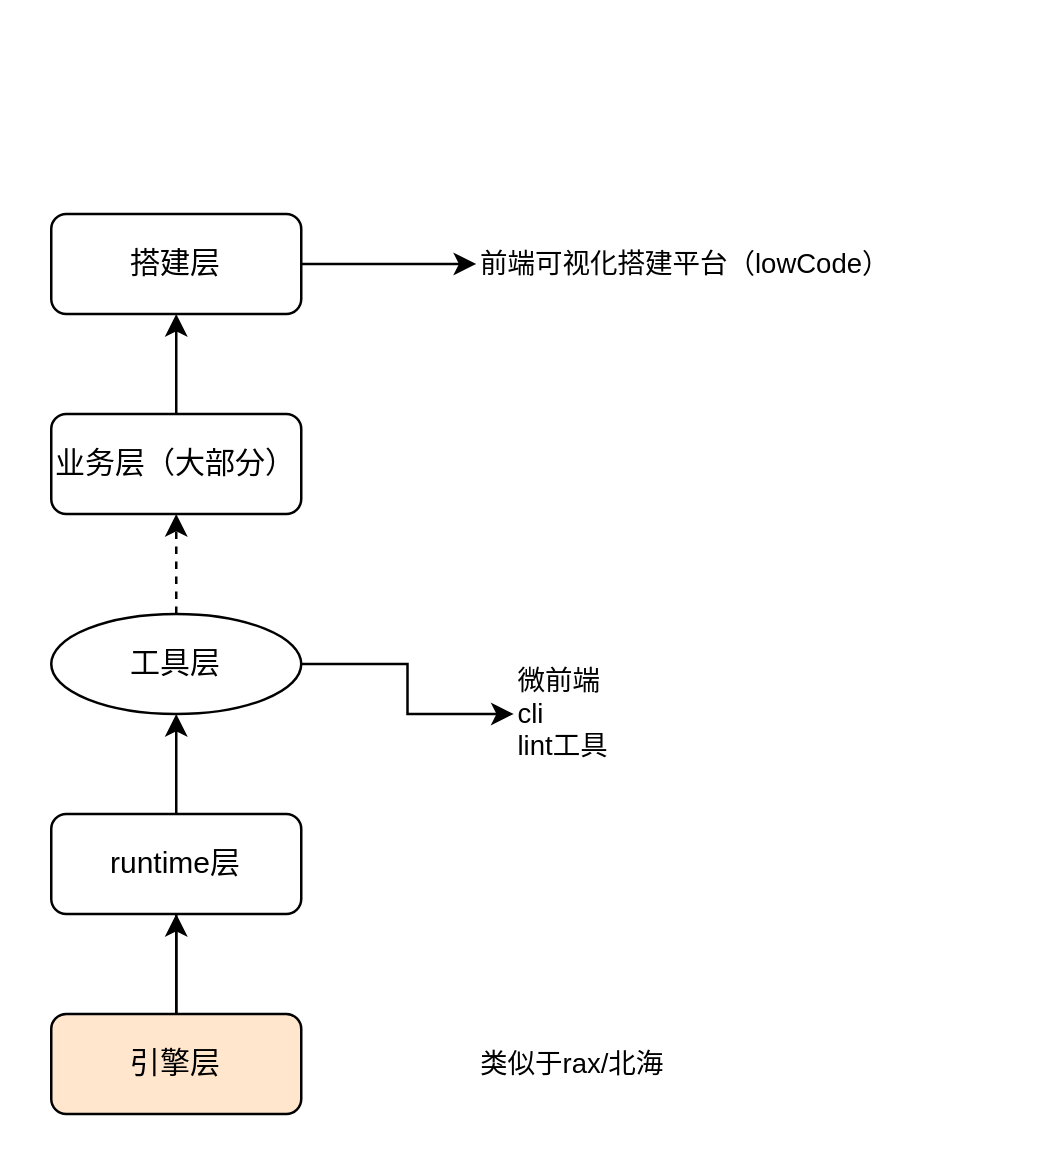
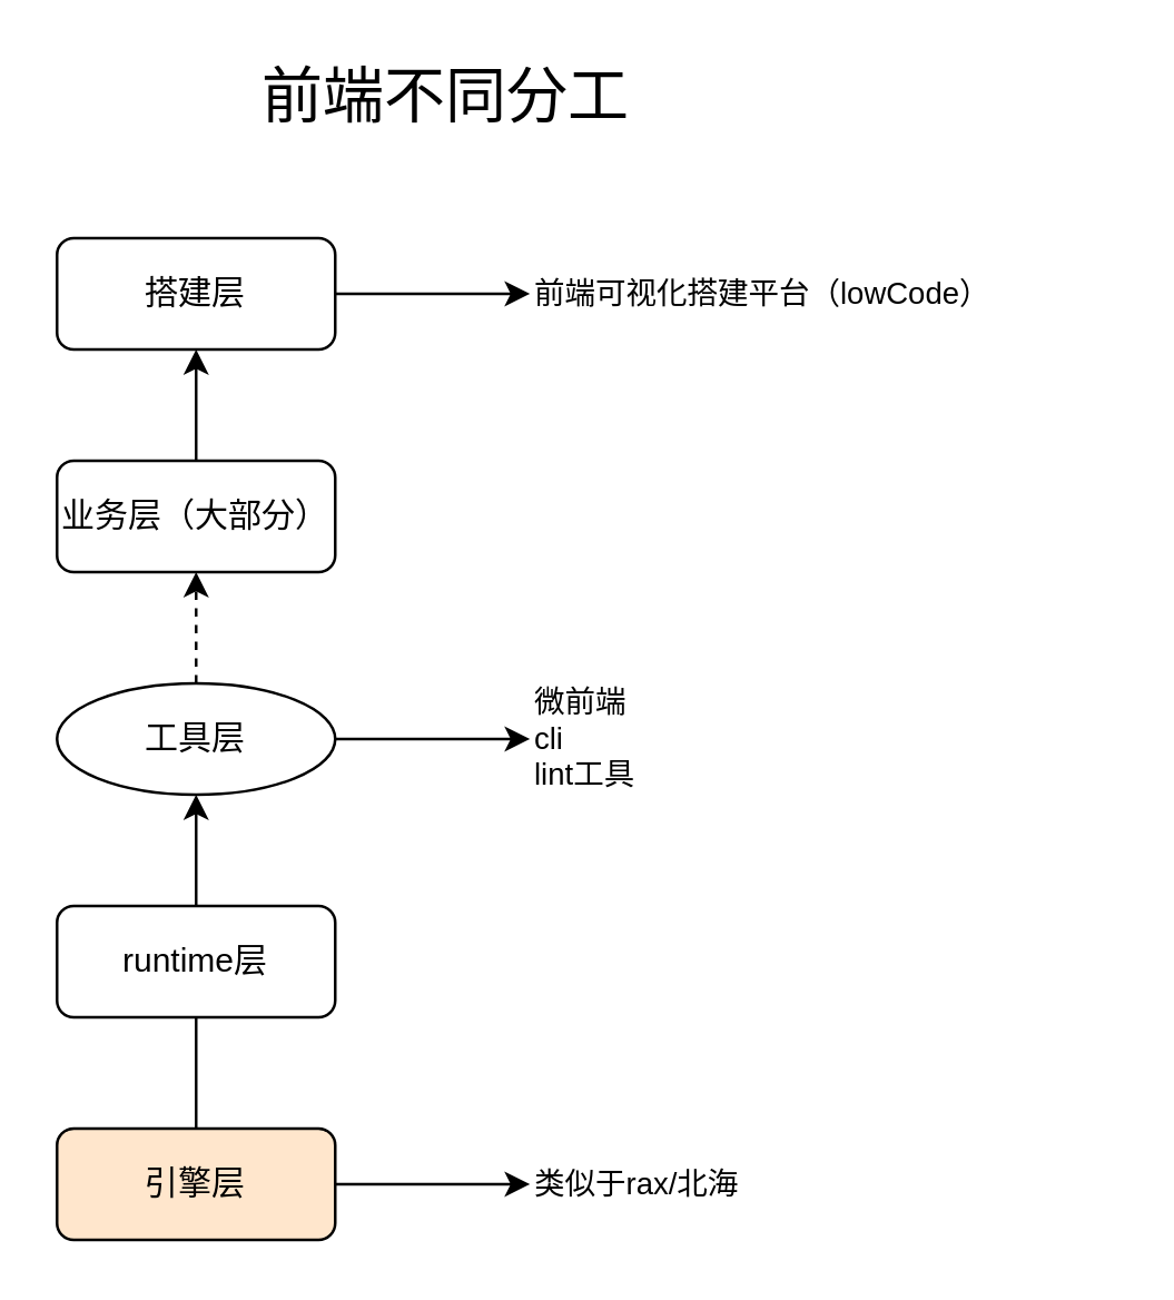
+ <mxCell id="16" value="&lt;font style=&quot;font-size: 22px&quot;&gt;前端不同分工&lt;/font&gt;" style="text;html=1;strokeColor=none;fillColor=none;align=center;verticalAlign=middle;whiteSpace=wrap;rounded=0;fontSize=11;" vertex="1" parent="1"><mxGeometry x="60" y="20" width="200" height="30" as="geometry" /></mxCell>
- <mxCell id="13" value="微前端&lt;br&gt;cli&lt;br&gt;lint工具&lt;br&gt;" style="text;html=1;strokeColor=none;fillColor=none;align=left;verticalAlign=middle;whiteSpace=wrap;rounded=0;fontSize=11;" vertex="1" parent="1"><mxGeometry x="205" y="270" width="60" height="30" as="geometry" /></mxCell>
+ <mxCell id="13" value="微前端&lt;br&gt;cli&lt;br&gt;lint工具&lt;br&gt;" style="text;html=1;strokeColor=none;fillColor=none;align=left;verticalAlign=middle;whiteSpace=wrap;rounded=0;fontSize=11;" vertex="1" parent="1"><mxGeometry x="190" y="250" width="60" height="30" as="geometry" /></mxCell>
- <mxCell id="5" value="" style="edgeStyle=orthogonalEdgeStyle;rounded=0;orthogonalLoop=1;jettySize=auto;html=1;fontSize=11;" edge="1" parent="1" source="6" target="7"><mxGeometry relative="1" as="geometry" /></mxCell>
+ <mxCell id="5" value="" style="edgeStyle=orthogonalEdgeStyle;rounded=0;orthogonalLoop=1;jettySize=auto;html=1;fontSize=11;" edge="1" parent="1" source="6" target="15"><mxGeometry relative="1" as="geometry" /></mxCell>
